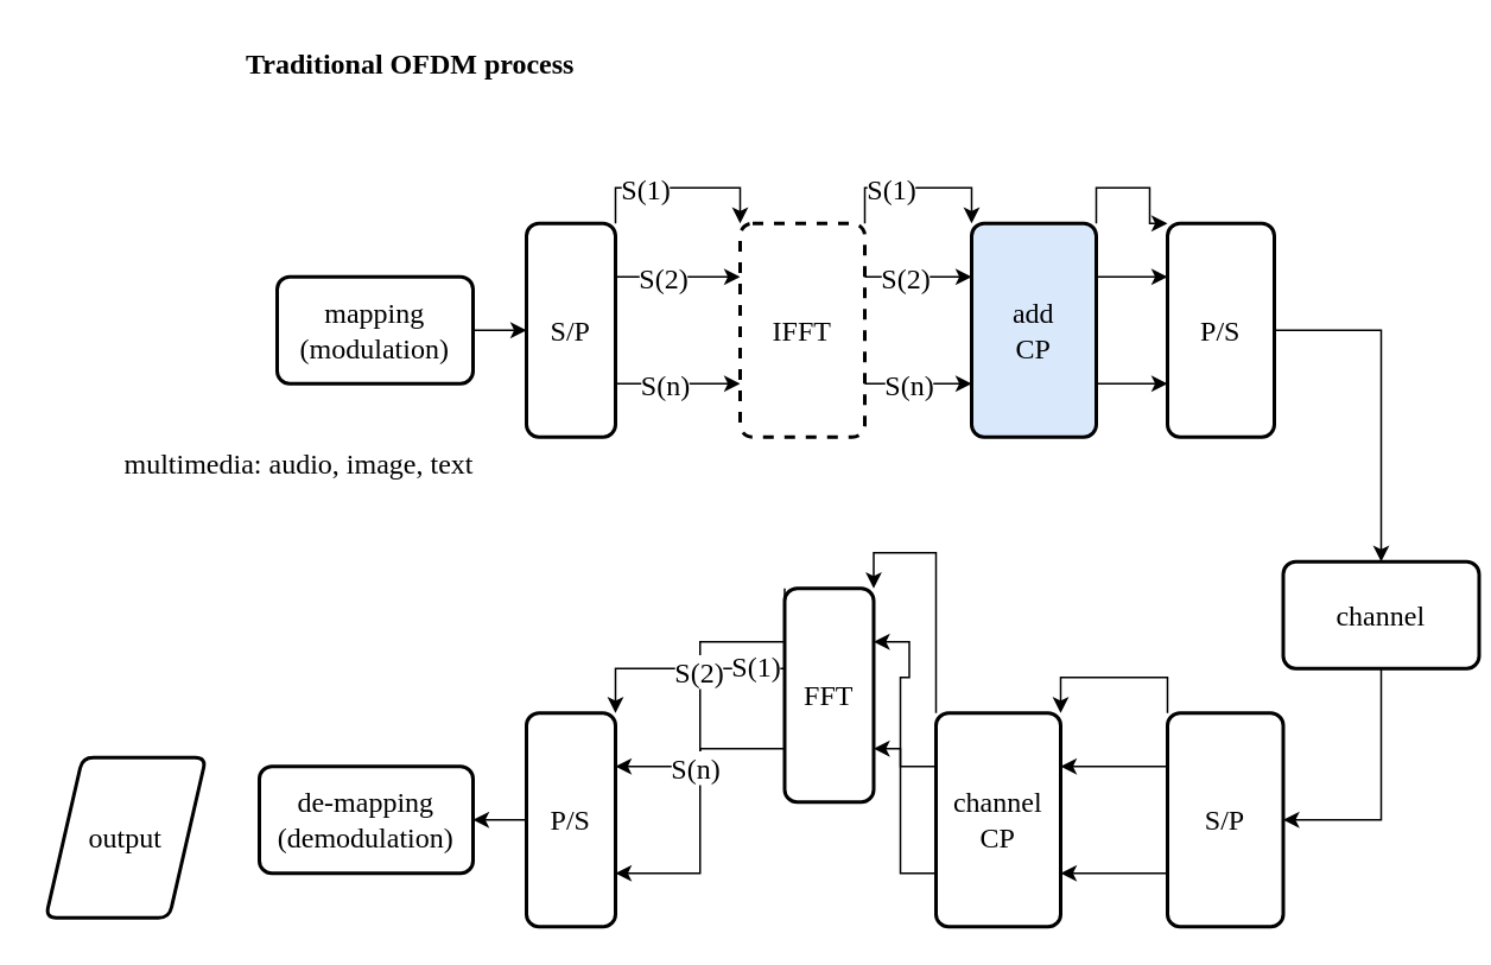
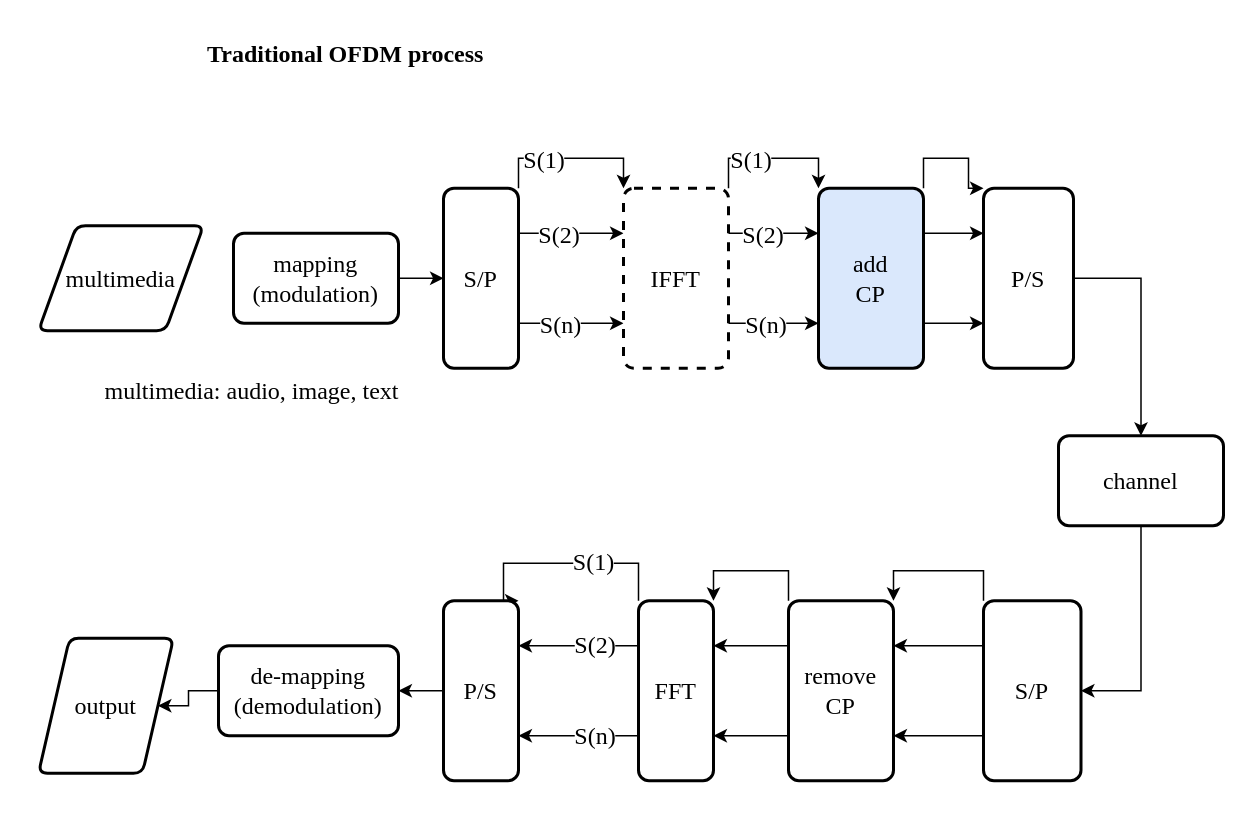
+ <mxCell id="2" value="&lt;div&gt;&lt;span style=&quot;background-color: transparent; color: light-dark(rgb(0, 0, 0), rgb(255, 255, 255));&quot;&gt;multimedia&lt;/span&gt;&lt;/div&gt;" style="shape=parallelogram;html=1;strokeWidth=2;perimeter=parallelogramPerimeter;whiteSpace=wrap;rounded=1;arcSize=12;size=0.23;fontSize=16;fontFamily=Times New Roman;" parent="1" vertex="1"><mxGeometry x="25" y="150" width="110" height="70" as="geometry" /></mxCell>
- <mxCell id="14" value="channel" style="rounded=1;whiteSpace=wrap;html=1;absoluteArcSize=1;arcSize=14;strokeWidth=2;fontSize=16;fontFamily=Times New Roman;" parent="1" vertex="1"><mxGeometry x="720" y="315" width="110" height="60" as="geometry" /></mxCell>
+ <mxCell id="14" value="channel" style="rounded=1;whiteSpace=wrap;html=1;absoluteArcSize=1;arcSize=14;strokeWidth=2;fontSize=16;fontFamily=Times New Roman;" parent="1" vertex="1"><mxGeometry x="705" y="290" width="110" height="60" as="geometry" /></mxCell>
- <mxCell id="21" value="FFT" style="rounded=1;whiteSpace=wrap;html=1;absoluteArcSize=1;arcSize=14;strokeWidth=2;fontSize=16;fontFamily=Times New Roman;" parent="1" vertex="1"><mxGeometry x="440" y="330" width="50" height="120" as="geometry" /></mxCell>
+ <mxCell id="21" value="FFT" style="rounded=1;whiteSpace=wrap;html=1;absoluteArcSize=1;arcSize=14;strokeWidth=2;fontSize=16;fontFamily=Times New Roman;" parent="1" vertex="1"><mxGeometry x="425" y="400" width="50" height="120" as="geometry" /></mxCell>
- <mxCell id="44" value="channel&lt;div&gt;CP&lt;/div&gt;" style="rounded=1;whiteSpace=wrap;html=1;absoluteArcSize=1;arcSize=14;strokeWidth=2;fontSize=16;fontFamily=Times New Roman;" vertex="1" parent="1"><mxGeometry x="525" y="400" width="70" height="120" as="geometry" /></mxCell>
+ <mxCell id="44" value="remove&lt;div&gt;CP&lt;/div&gt;" style="rounded=1;whiteSpace=wrap;html=1;absoluteArcSize=1;arcSize=14;strokeWidth=2;fontSize=16;fontFamily=Times New Roman;" vertex="1" parent="1"><mxGeometry x="525" y="400" width="70" height="120" as="geometry" /></mxCell>
+ <mxCell id="24" style="edgeStyle=orthogonalEdgeStyle;rounded=0;orthogonalLoop=1;jettySize=auto;html=1;exitX=0;exitY=0.5;exitDx=0;exitDy=0;entryX=1;entryY=0.5;entryDx=0;entryDy=0;fontFamily=Times New Roman;fontSize=16;" parent="1" source="25" target="26" edge="1"><mxGeometry relative="1" as="geometry"><mxPoint x="205" y="460" as="targetPoint" /></mxGeometry></mxCell>
